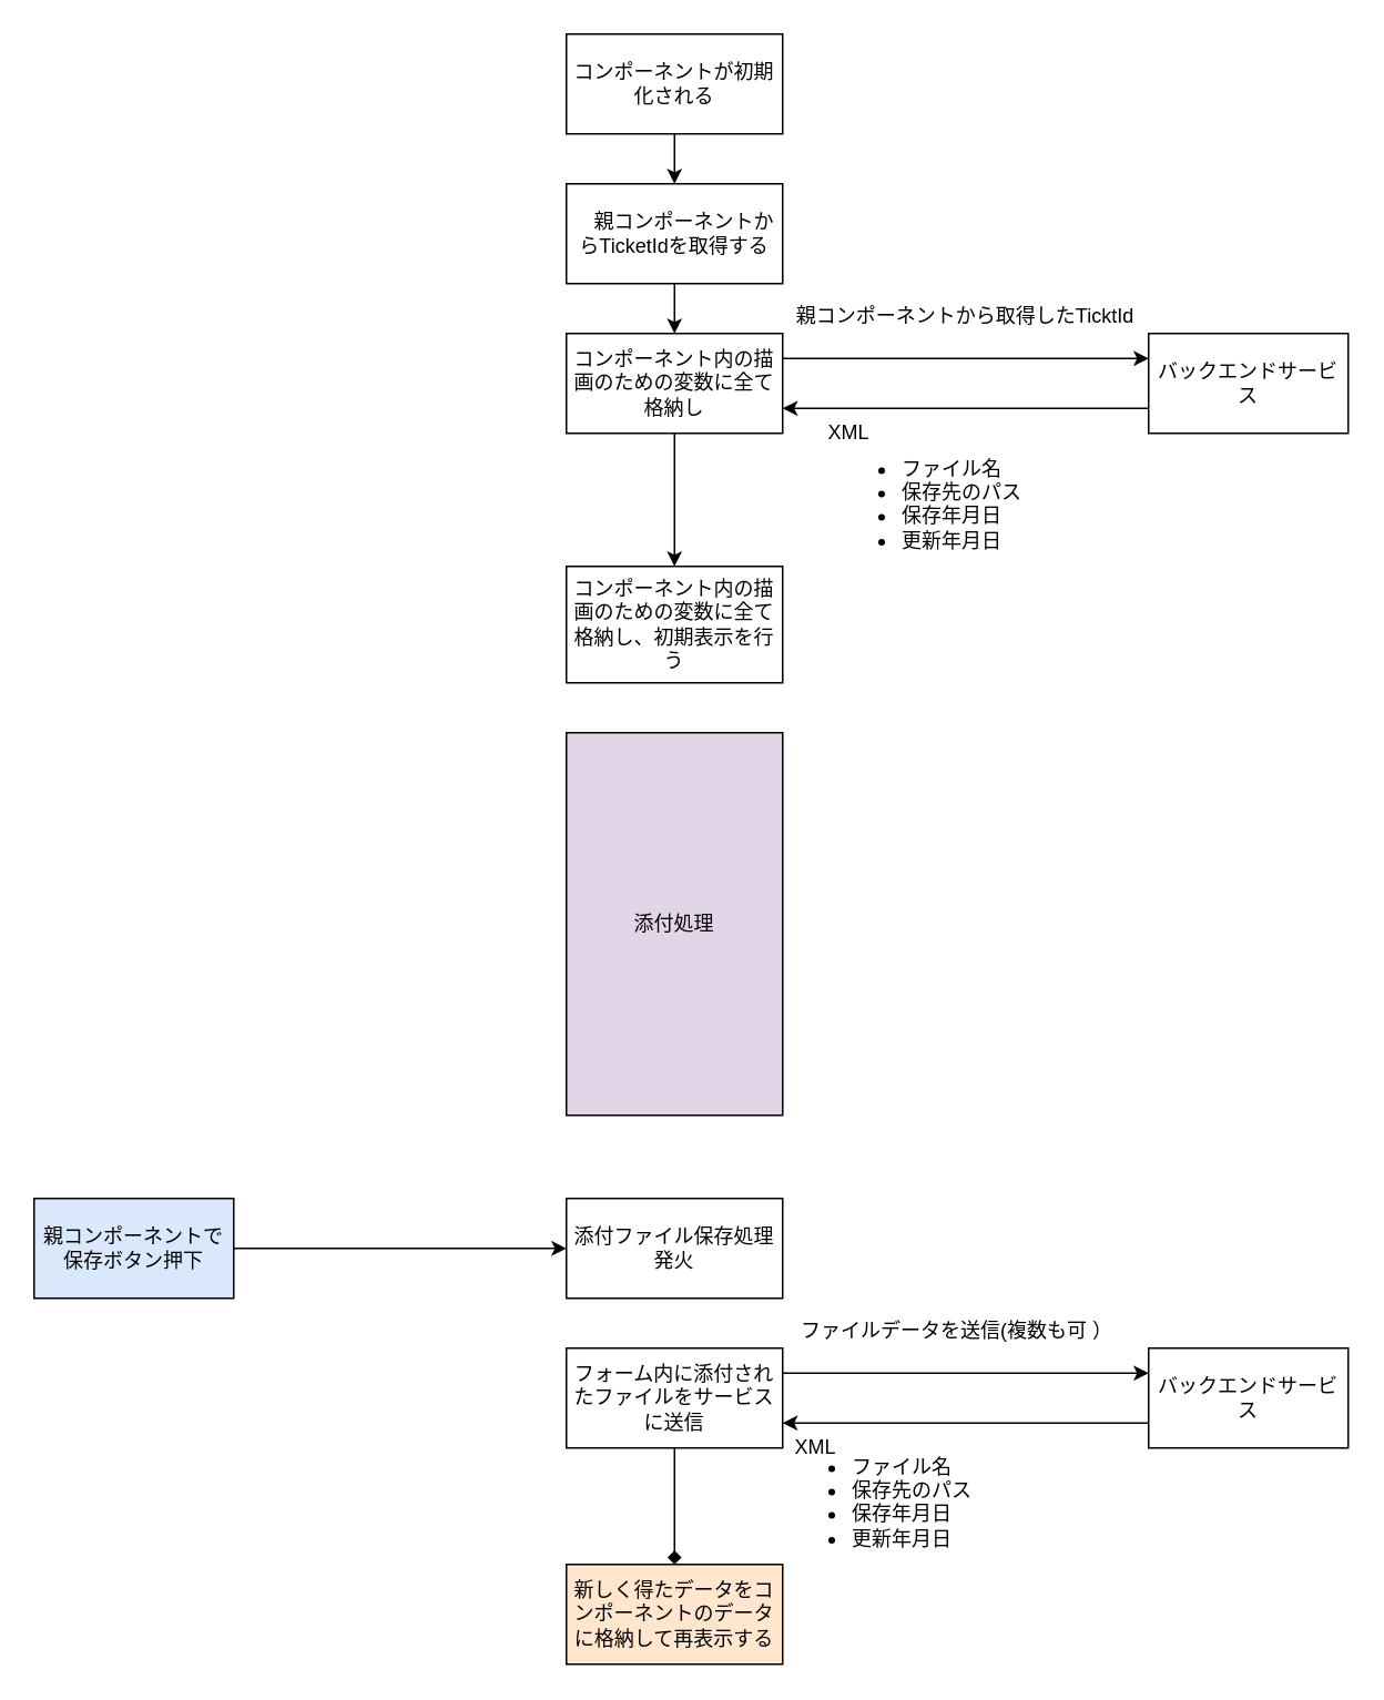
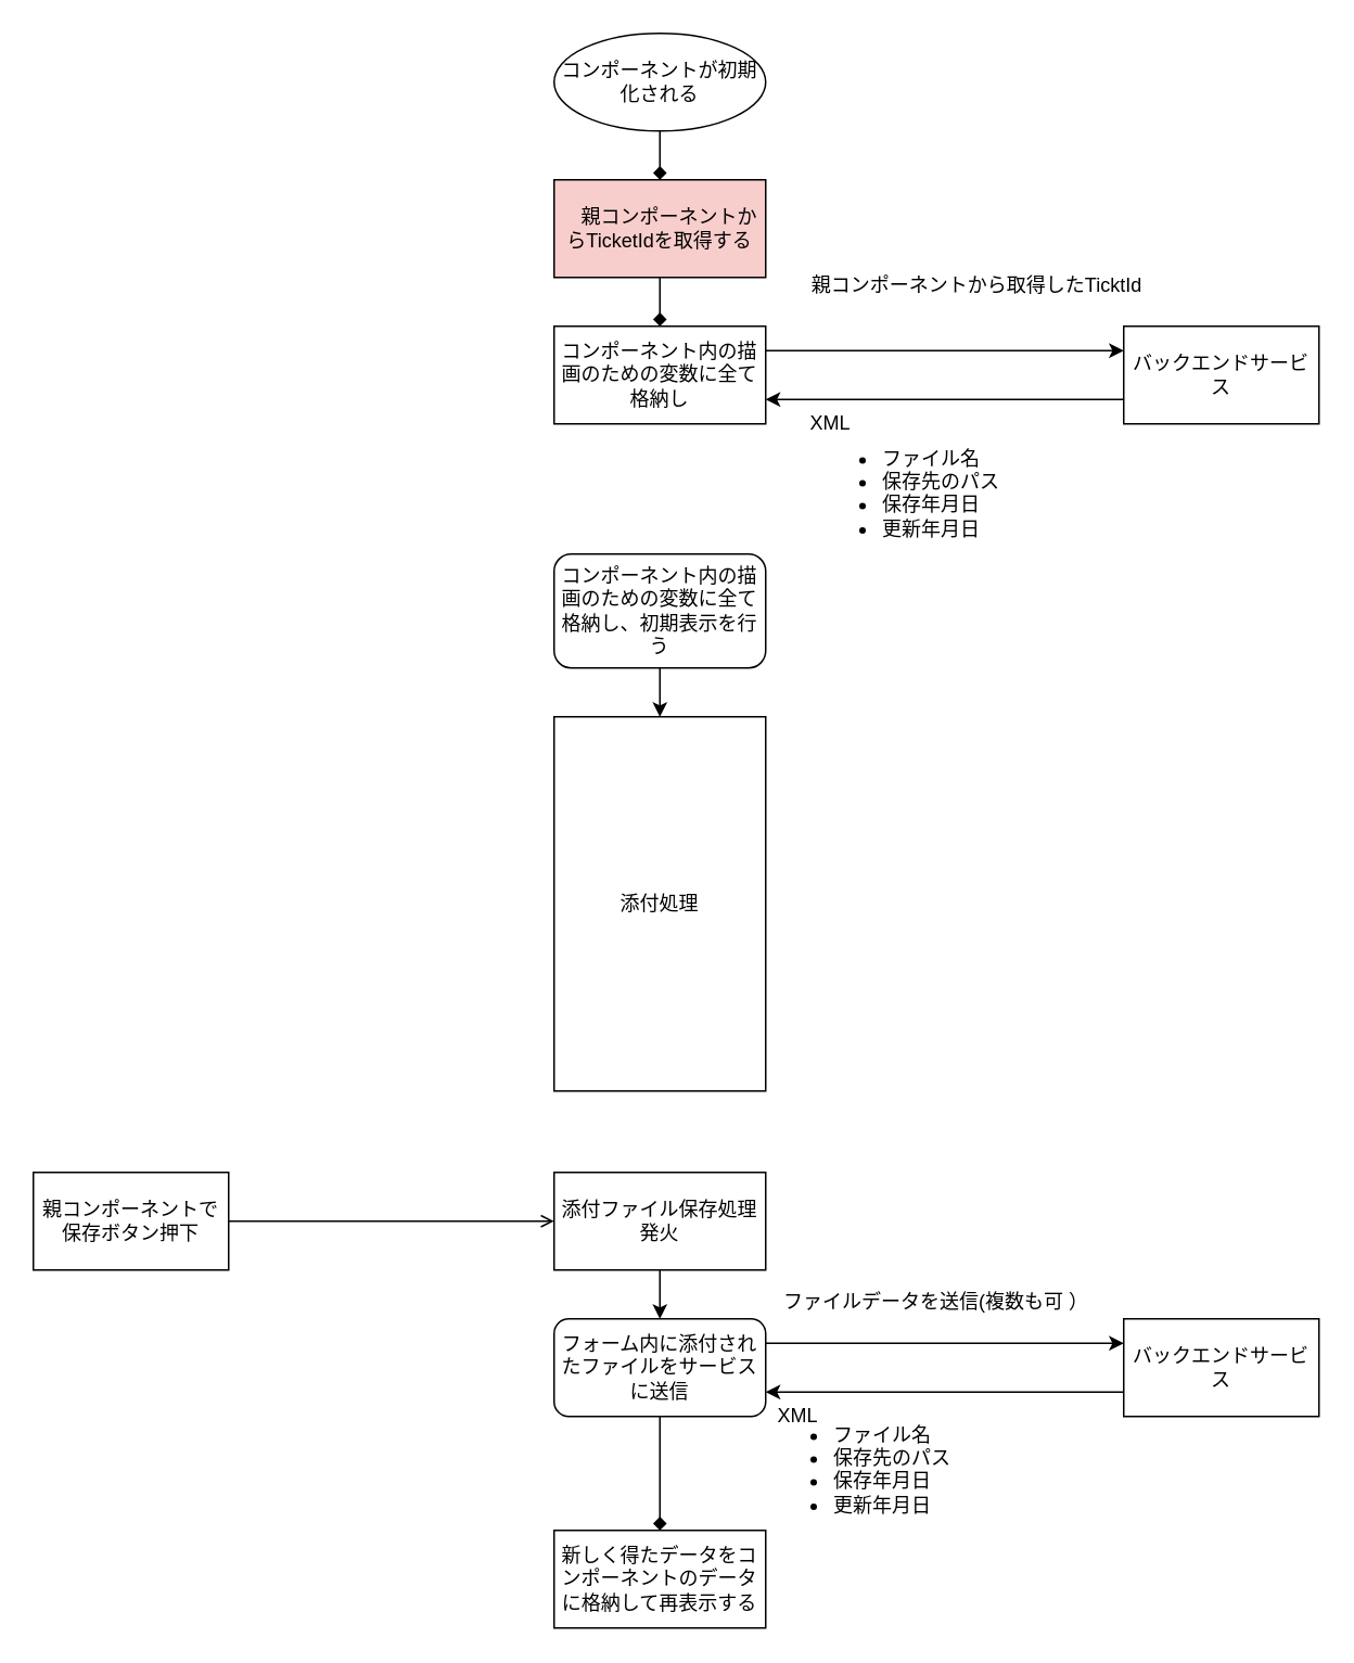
- <mxCell id="3" value="コンポーネントが初期化される" style="rounded=0;whiteSpace=wrap;html=1;" vertex="1" parent="1"><mxGeometry x="340" y="20" width="130" height="60" as="geometry" /></mxCell>
+ <mxCell id="3" value="コンポーネントが初期化される" style="ellipse;whiteSpace=wrap;html=1;" vertex="1" parent="1"><mxGeometry x="340" y="20" width="130" height="60" as="geometry" /></mxCell>
- <mxCell id="2" style="edgeStyle=orthogonalEdgeStyle;rounded=0;orthogonalLoop=1;jettySize=auto;html=1;exitX=0.5;exitY=1;exitDx=0;exitDy=0;entryX=0.5;entryY=0;entryDx=0;entryDy=0;" edge="1" parent="1" source="3" target="5"><mxGeometry relative="1" as="geometry" /></mxCell>
+ <mxCell id="2" style="edgeStyle=orthogonalEdgeStyle;rounded=0;orthogonalLoop=1;jettySize=auto;html=1;exitX=0.5;exitY=1;exitDx=0;exitDy=0;entryX=0.5;entryY=0;entryDx=0;entryDy=0;endArrow=diamond;" edge="1" parent="1" source="3" target="5"><mxGeometry relative="1" as="geometry" /></mxCell>
- <mxCell id="5" value="　親コンポーネントからTicketIdを取得する" style="rounded=0;whiteSpace=wrap;html=1;" vertex="1" parent="1"><mxGeometry x="340" y="110" width="130" height="60" as="geometry" /></mxCell>
+ <mxCell id="5" value="　親コンポーネントからTicketIdを取得する" style="rounded=0;whiteSpace=wrap;html=1;fillColor=#f8cecc;" vertex="1" parent="1"><mxGeometry x="340" y="110" width="130" height="60" as="geometry" /></mxCell>
- <mxCell id="9" value="親コンポーネントから取得したTicktId" style="text;html=1;strokeColor=none;fillColor=none;align=center;verticalAlign=middle;whiteSpace=wrap;rounded=0;" vertex="1" parent="1"><mxGeometry x="470" y="180" width="220" height="20" as="geometry" /></mxCell>
+ <mxCell id="9" value="親コンポーネントから取得したTicktId" style="text;html=1;strokeColor=none;fillColor=none;align=center;verticalAlign=middle;whiteSpace=wrap;rounded=0;" vertex="1" parent="1"><mxGeometry x="490" y="165" width="220" height="20" as="geometry" /></mxCell>
- <mxCell id="4" value="" style="edgeStyle=orthogonalEdgeStyle;rounded=0;orthogonalLoop=1;jettySize=auto;html=1;" edge="1" parent="1" source="5" target="7"><mxGeometry relative="1" as="geometry" /></mxCell>
+ <mxCell id="4" value="" style="edgeStyle=orthogonalEdgeStyle;rounded=0;orthogonalLoop=1;jettySize=auto;html=1;endArrow=diamond;" edge="1" parent="1" source="5" target="7"><mxGeometry relative="1" as="geometry" /></mxCell>
- <mxCell id="6" value="" style="edgeStyle=orthogonalEdgeStyle;rounded=0;orthogonalLoop=1;jettySize=auto;html=1;" edge="1" parent="1" source="7" target="22"><mxGeometry relative="1" as="geometry" /></mxCell>
- <mxCell id="22" value="コンポーネント内の描画のための変数に全て格納し、初期表示を行う" style="rounded=0;whiteSpace=wrap;html=1;" vertex="1" parent="1"><mxGeometry x="340" y="340" width="130" height="70" as="geometry" /></mxCell>
+ <mxCell id="22" value="コンポーネント内の描画のための変数に全て格納し、初期表示を行う" style="whiteSpace=wrap;html=1;rounded=1;" vertex="1" parent="1"><mxGeometry x="340" y="340" width="130" height="70" as="geometry" /></mxCell>
+ <mxCell id="21" value="" style="edgeStyle=orthogonalEdgeStyle;rounded=0;orthogonalLoop=1;jettySize=auto;html=1;" edge="1" parent="1" source="22" target="29"><mxGeometry relative="1" as="geometry" /></mxCell>
- <mxCell id="29" value="添付処理" style="rounded=0;whiteSpace=wrap;html=1;fillColor=#e1d5e7;" vertex="1" parent="1"><mxGeometry x="340" y="440" width="130" height="230" as="geometry" /></mxCell>
+ <mxCell id="29" value="添付処理" style="rounded=0;whiteSpace=wrap;html=1;" vertex="1" parent="1"><mxGeometry x="340" y="440" width="130" height="230" as="geometry" /></mxCell>
- <mxCell id="14" value="親コンポーネントで保存ボタン押下" style="rounded=0;whiteSpace=wrap;html=1;fillColor=#dae8fc;" vertex="1" parent="1"><mxGeometry x="20" y="720" width="120" height="60" as="geometry" /></mxCell>
+ <mxCell id="14" value="親コンポーネントで保存ボタン押下" style="rounded=0;whiteSpace=wrap;html=1;" vertex="1" parent="1"><mxGeometry x="20" y="720" width="120" height="60" as="geometry" /></mxCell>
- <mxCell id="15" value="" style="endArrow=classic;html=1;exitX=1;exitY=0.5;exitDx=0;exitDy=0;" edge="1" parent="1" source="14" target="16"><mxGeometry width="50" height="50" relative="1" as="geometry"><mxPoint x="400" y="710" as="sourcePoint" /><mxPoint x="330" y="750" as="targetPoint" /></mxGeometry></mxCell>
+ <mxCell id="15" value="" style="endArrow=open;html=1;exitX=1;exitY=0.5;exitDx=0;exitDy=0;" edge="1" parent="1" source="14" target="16"><mxGeometry width="50" height="50" relative="1" as="geometry"><mxPoint x="400" y="710" as="sourcePoint" /><mxPoint x="330" y="750" as="targetPoint" /></mxGeometry></mxCell>
+ <mxCell id="27" value="" style="endArrow=classic;html=1;exitX=0.5;exitY=1;exitDx=0;exitDy=0;" edge="1" parent="1" source="16" target="17"><mxGeometry width="50" height="50" relative="1" as="geometry"><mxPoint x="410" y="800" as="sourcePoint" /><mxPoint x="450" y="470" as="targetPoint" /></mxGeometry></mxCell>
- <mxCell id="17" value="フォーム内に添付されたファイルをサービスに送信" style="rounded=0;whiteSpace=wrap;html=1;" vertex="1" parent="1"><mxGeometry x="340" y="810" width="130" height="60" as="geometry" /></mxCell>
+ <mxCell id="17" value="フォーム内に添付されたファイルをサービスに送信" style="whiteSpace=wrap;html=1;rounded=1;" vertex="1" parent="1"><mxGeometry x="340" y="810" width="130" height="60" as="geometry" /></mxCell>
- <mxCell id="26" value="新しく得たデータをコンポーネントのデータに格納して再表示する" style="rounded=0;whiteSpace=wrap;html=1;fillColor=#ffe6cc;" vertex="1" parent="1"><mxGeometry x="340" y="940" width="130" height="60" as="geometry" /></mxCell>
+ <mxCell id="26" value="新しく得たデータをコンポーネントのデータに格納して再表示する" style="rounded=0;whiteSpace=wrap;html=1;" vertex="1" parent="1"><mxGeometry x="340" y="940" width="130" height="60" as="geometry" /></mxCell>
